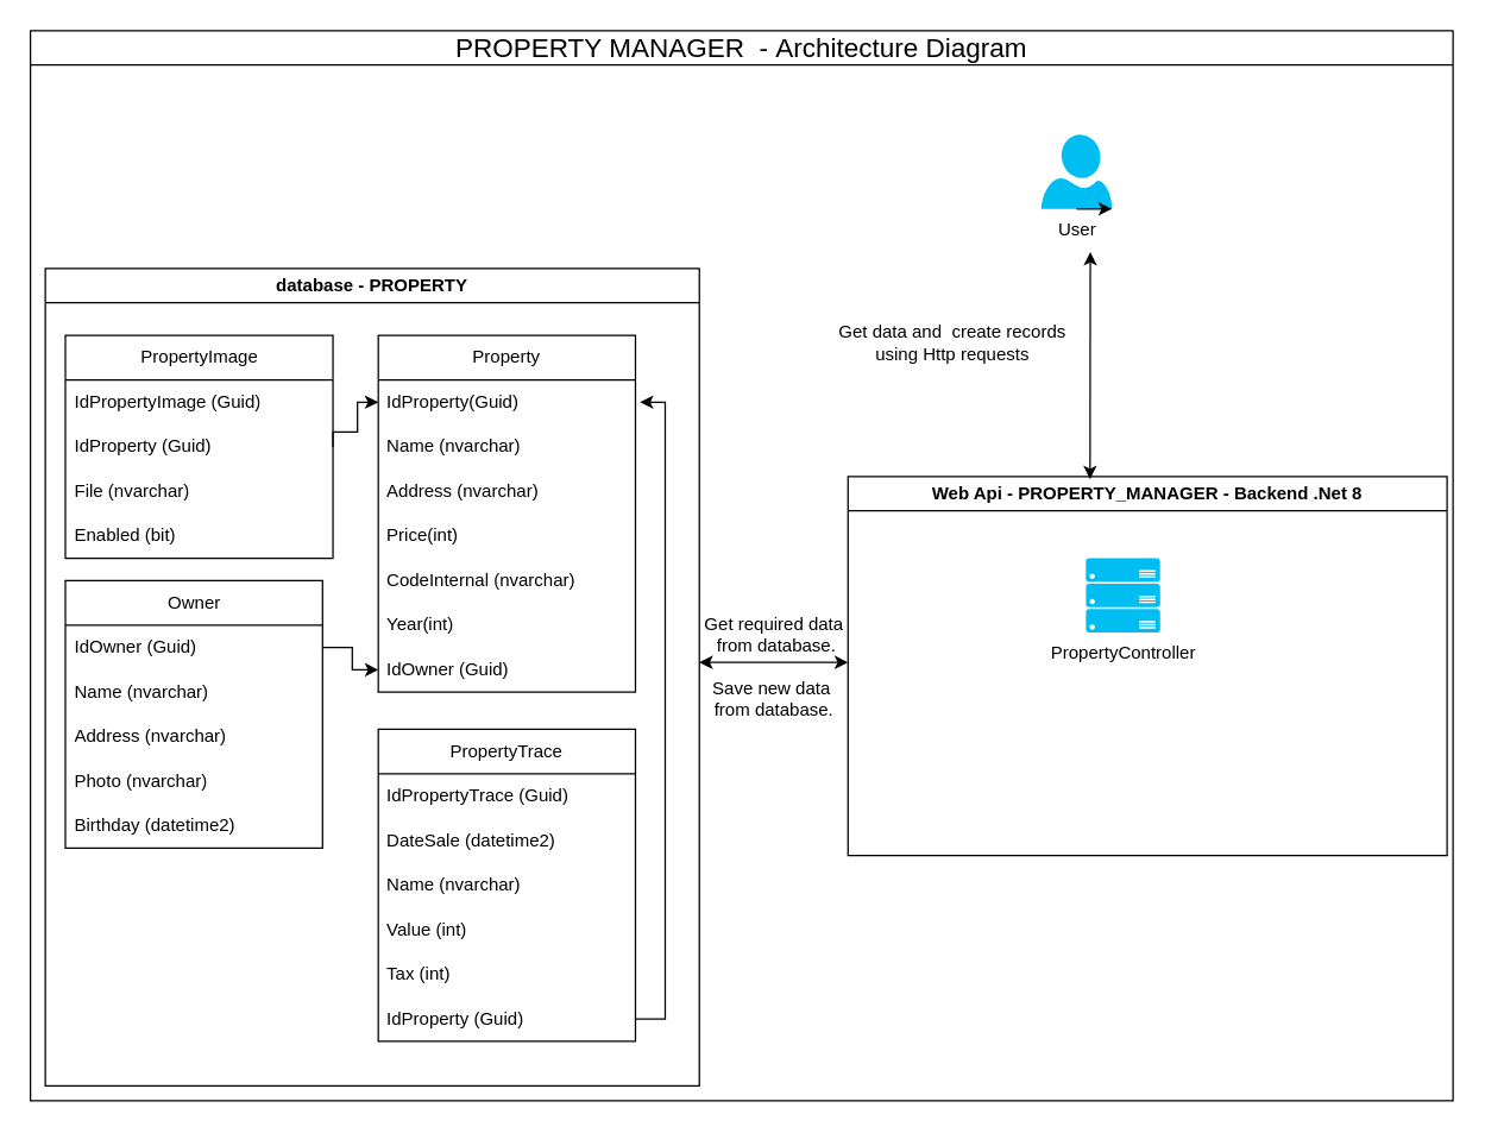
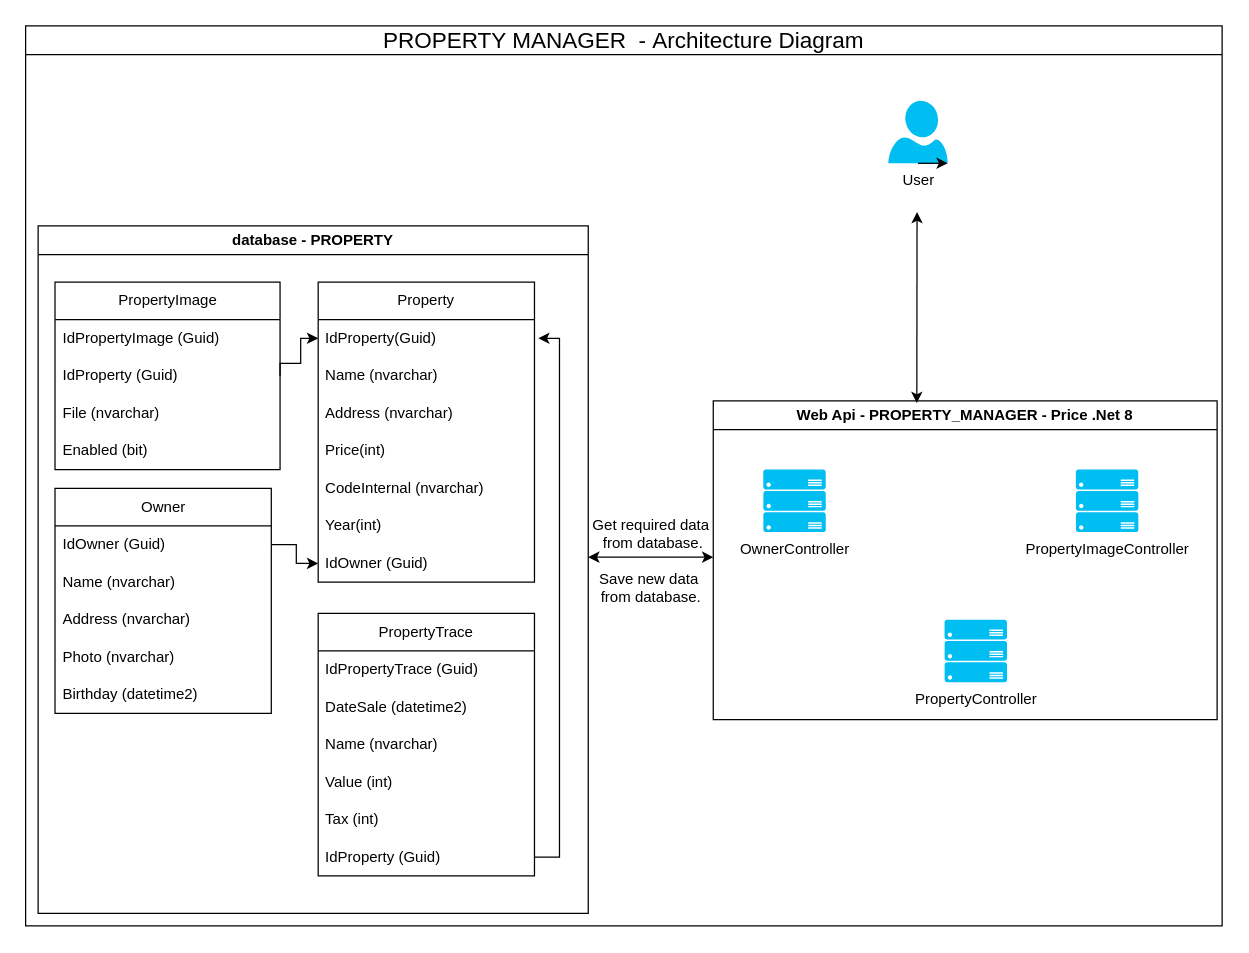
- <mxCell id="9" value="User" style="verticalLabelPosition=bottom;html=1;verticalAlign=top;align=center;strokeColor=none;fillColor=#00BEF2;shape=mxgraph.azure.user;" parent="2" vertex="1"><mxGeometry x="680" y="70" width="47.5" height="50" as="geometry" /></mxCell>
+ <mxCell id="9" value="User" style="verticalLabelPosition=bottom;html=1;verticalAlign=top;align=center;strokeColor=none;fillColor=#00BEF2;shape=mxgraph.azure.user;" parent="2" vertex="1"><mxGeometry x="690" y="60" width="47.5" height="50" as="geometry" /></mxCell>
- <mxCell id="8" value="Get data and&amp;nbsp; create records&lt;div&gt;using Http requests&lt;/div&gt;" style="text;html=1;align=center;verticalAlign=middle;resizable=0;points=[];autosize=1;strokeColor=none;fillColor=none;" parent="2" vertex="1"><mxGeometry x="530" y="190" width="180" height="40" as="geometry" /></mxCell>
- <mxCell id="3" value="Web Api - PROPERTY_MANAGER - Backend .Net 8" style="swimlane;whiteSpace=wrap;html=1;" parent="2" vertex="1"><mxGeometry x="550" y="300" width="403" height="255" as="geometry" /></mxCell>
+ <mxCell id="3" value="Web Api - PROPERTY_MANAGER - Price .Net 8" style="swimlane;whiteSpace=wrap;html=1;" parent="2" vertex="1"><mxGeometry x="550" y="300" width="403" height="255" as="geometry" /></mxCell>
+ <mxCell id="4" value="OwnerController" style="verticalLabelPosition=bottom;html=1;verticalAlign=top;align=center;strokeColor=none;fillColor=#00BEF2;shape=mxgraph.azure.server_rack;" parent="3" vertex="1"><mxGeometry x="40" y="55" width="50" height="50" as="geometry" /></mxCell>
- <mxCell id="5" value="PropertyController" style="verticalLabelPosition=bottom;html=1;verticalAlign=top;align=center;strokeColor=none;fillColor=#00BEF2;shape=mxgraph.azure.server_rack;" parent="3" vertex="1"><mxGeometry x="160" y="55" width="50" height="50" as="geometry" /></mxCell>
+ <mxCell id="5" value="PropertyController" style="verticalLabelPosition=bottom;html=1;verticalAlign=top;align=center;strokeColor=none;fillColor=#00BEF2;shape=mxgraph.azure.server_rack;" parent="3" vertex="1"><mxGeometry x="185" y="175" width="50" height="50" as="geometry" /></mxCell>
+ <mxCell id="6" value="PropertyImageController" style="verticalLabelPosition=bottom;html=1;verticalAlign=top;align=center;strokeColor=none;fillColor=#00BEF2;shape=mxgraph.azure.server_rack;" parent="3" vertex="1"><mxGeometry x="290" y="55" width="50" height="50" as="geometry" /></mxCell>
